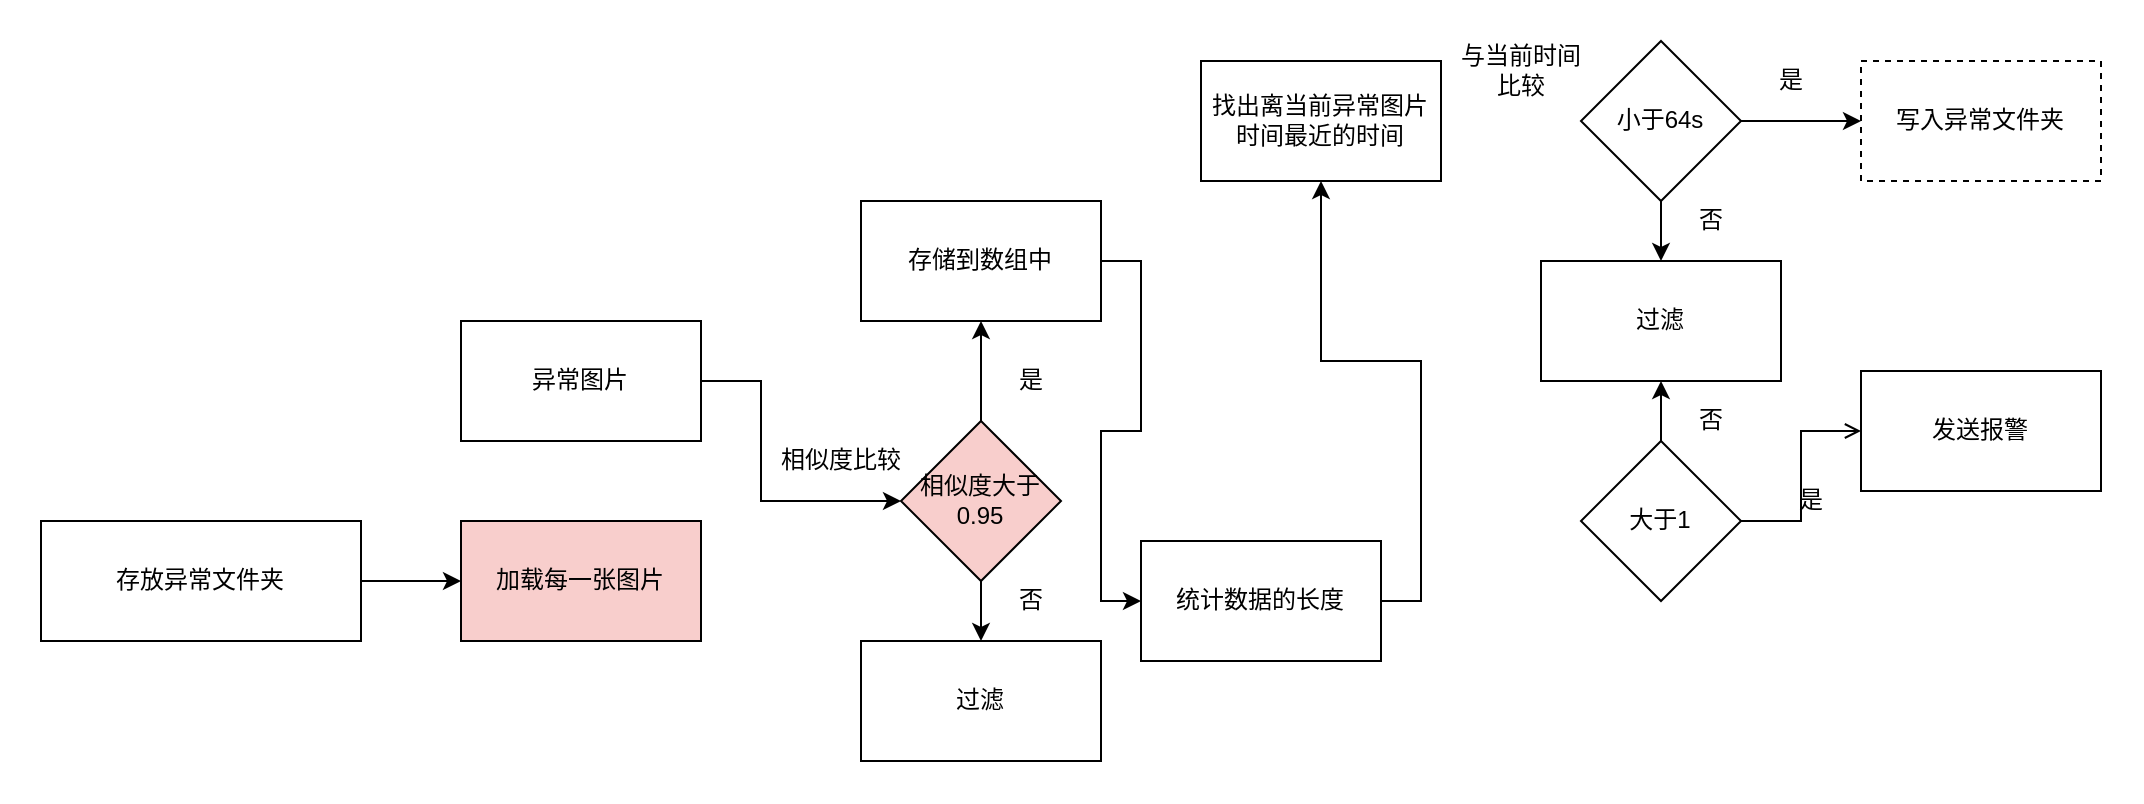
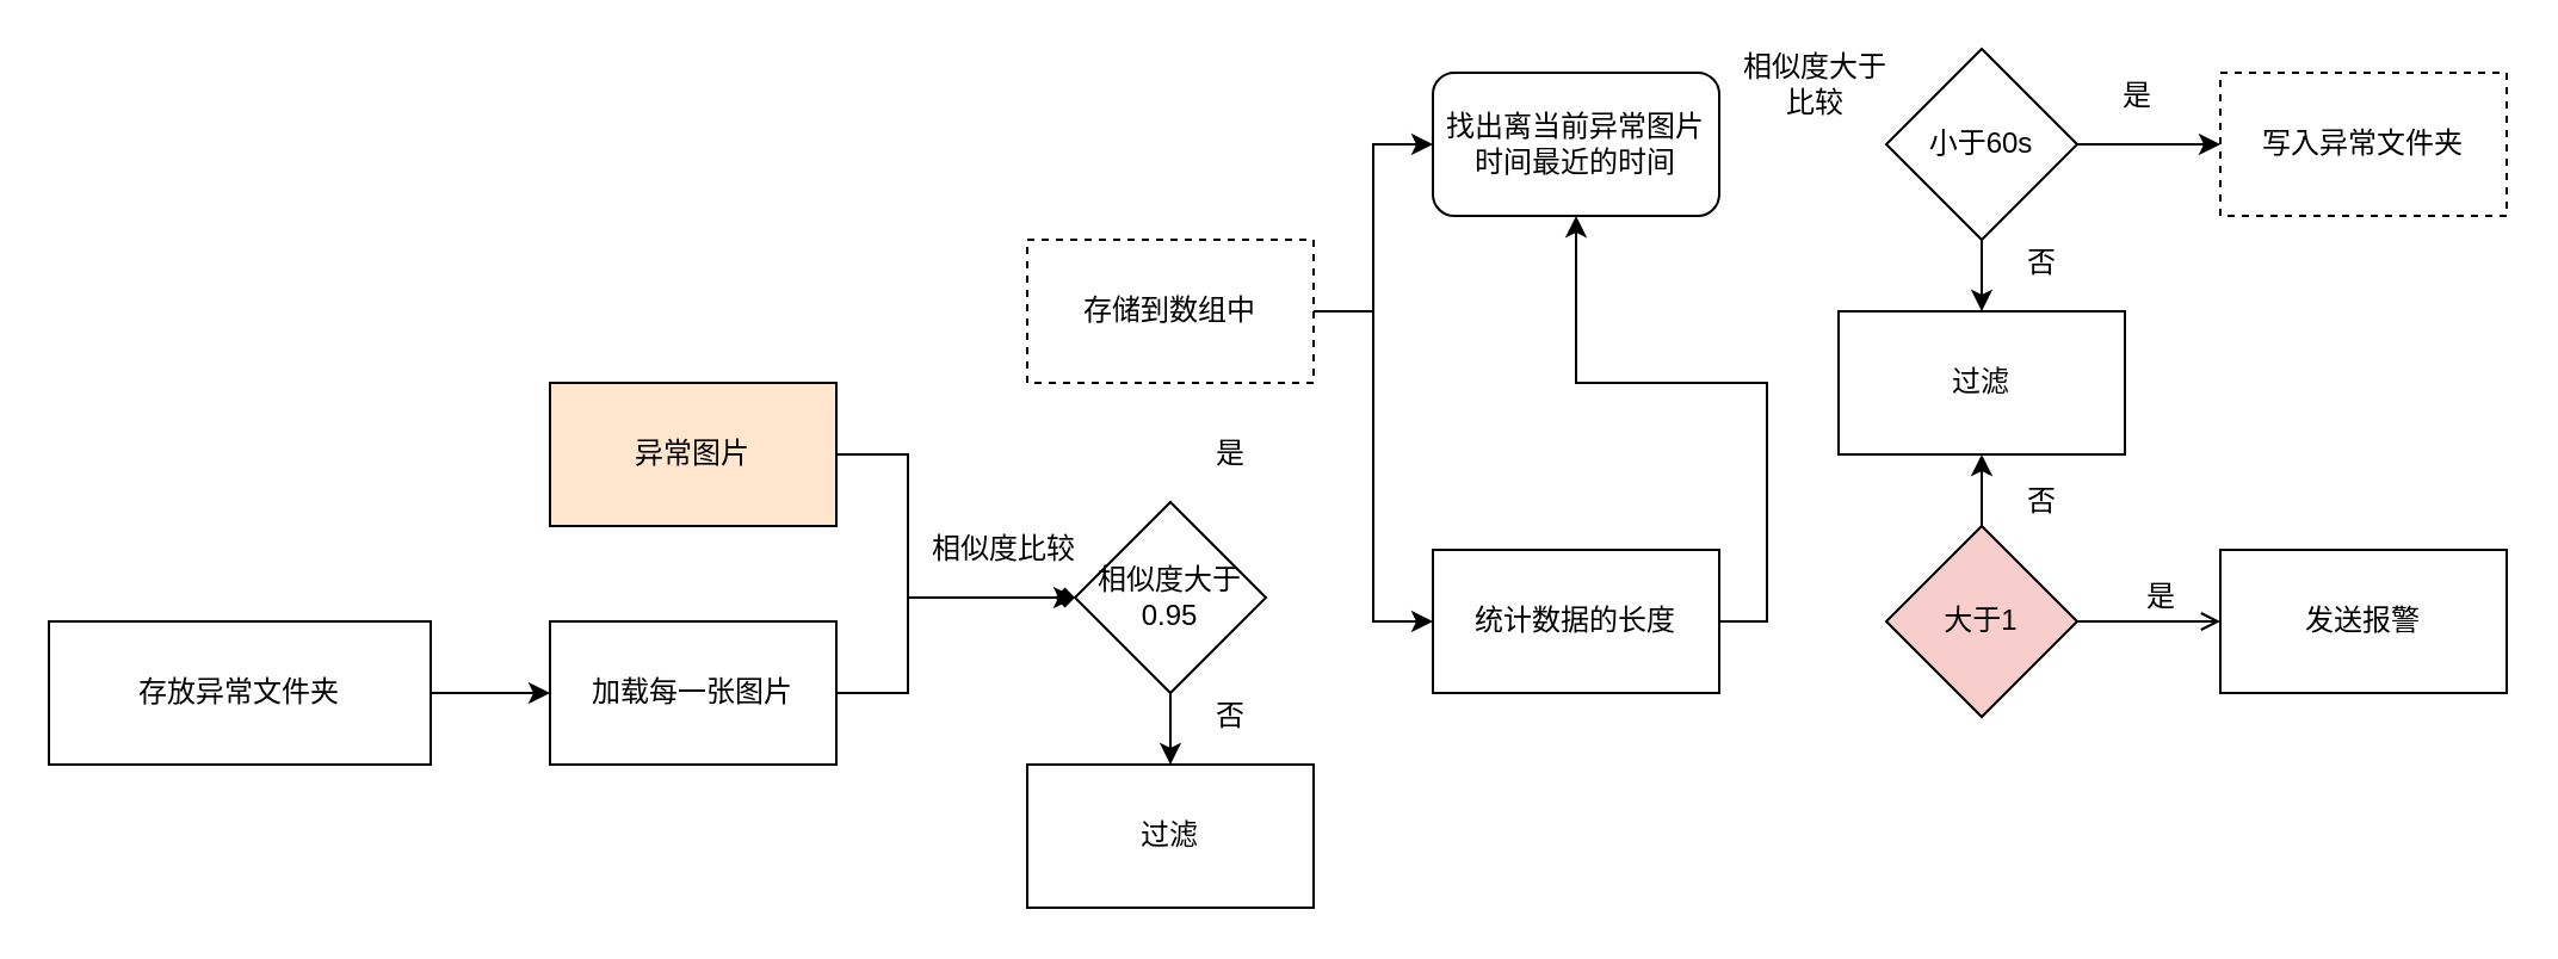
- <mxCell id="31" value="与当前时间&lt;br&gt;比较" style="text;html=1;resizable=0;autosize=1;align=center;verticalAlign=middle;points=[];fillColor=none;strokeColor=none;rounded=0;" vertex="1" parent="1"><mxGeometry x="720" y="20" width="80" height="30" as="geometry" /></mxCell>
+ <mxCell id="31" value="相似度大于&lt;br&gt;比较" style="text;html=1;resizable=0;autosize=1;align=center;verticalAlign=middle;points=[];fillColor=none;strokeColor=none;rounded=0;" vertex="1" parent="1"><mxGeometry x="720" y="20" width="80" height="30" as="geometry" /></mxCell>
- <mxCell id="19" value="找出离当前异常图片时间最近的时间" style="rounded=0;whiteSpace=wrap;html=1;" vertex="1" parent="1"><mxGeometry x="600" y="30" width="120" height="60" as="geometry" /></mxCell>
+ <mxCell id="19" value="找出离当前异常图片时间最近的时间" style="whiteSpace=wrap;html=1;rounded=1;" vertex="1" parent="1"><mxGeometry x="600" y="30" width="120" height="60" as="geometry" /></mxCell>
- <mxCell id="23" value="小于64s" style="rhombus;whiteSpace=wrap;html=1;" vertex="1" parent="1"><mxGeometry x="790" y="20" width="80" height="80" as="geometry" /></mxCell>
+ <mxCell id="23" value="小于60s" style="rhombus;whiteSpace=wrap;html=1;" vertex="1" parent="1"><mxGeometry x="790" y="20" width="80" height="80" as="geometry" /></mxCell>
+ <mxCell id="15" style="edgeStyle=orthogonalEdgeStyle;rounded=0;orthogonalLoop=1;jettySize=auto;html=1;exitX=1;exitY=0.5;exitDx=0;exitDy=0;entryX=0;entryY=0.5;entryDx=0;entryDy=0;" edge="1" parent="1" source="16" target="19"><mxGeometry relative="1" as="geometry" /></mxCell>
- <mxCell id="16" value="存储到数组中" style="rounded=0;whiteSpace=wrap;html=1;" vertex="1" parent="1"><mxGeometry x="430" y="100" width="120" height="60" as="geometry" /></mxCell>
+ <mxCell id="16" value="存储到数组中" style="rounded=0;whiteSpace=wrap;html=1;dashed=1;" vertex="1" parent="1"><mxGeometry x="430" y="100" width="120" height="60" as="geometry" /></mxCell>
- <mxCell id="7" style="edgeStyle=orthogonalEdgeStyle;rounded=0;orthogonalLoop=1;jettySize=auto;html=1;exitX=0.5;exitY=0;exitDx=0;exitDy=0;entryX=0.5;entryY=1;entryDx=0;entryDy=0;" edge="1" parent="1" source="8" target="16"><mxGeometry relative="1" as="geometry" /></mxCell>
- <mxCell id="3" value="异常图片" style="rounded=0;whiteSpace=wrap;html=1;" vertex="1" parent="1"><mxGeometry x="230" y="160" width="120" height="60" as="geometry" /></mxCell>
+ <mxCell id="3" value="异常图片" style="rounded=0;whiteSpace=wrap;html=1;fillColor=#ffe6cc;" vertex="1" parent="1"><mxGeometry x="230" y="160" width="120" height="60" as="geometry" /></mxCell>
- <mxCell id="2" style="edgeStyle=orthogonalEdgeStyle;rounded=0;orthogonalLoop=1;jettySize=auto;html=1;exitX=1;exitY=0.5;exitDx=0;exitDy=0;" edge="1" parent="1" source="3" target="8"><mxGeometry relative="1" as="geometry"><Array as="points"><mxPoint x="380" y="190" /><mxPoint x="380" y="250" /></Array></mxGeometry></mxCell>
+ <mxCell id="2" style="edgeStyle=orthogonalEdgeStyle;rounded=0;orthogonalLoop=1;jettySize=auto;html=1;exitX=1;exitY=0.5;exitDx=0;exitDy=0;endArrow=diamond;" edge="1" parent="1" source="3" target="8"><mxGeometry relative="1" as="geometry"><Array as="points"><mxPoint x="380" y="190" /><mxPoint x="380" y="250" /></Array></mxGeometry></mxCell>
- <mxCell id="33" value="发送报警" style="rounded=0;whiteSpace=wrap;html=1;" vertex="1" parent="1"><mxGeometry x="930" y="185" width="120" height="60" as="geometry" /></mxCell>
+ <mxCell id="33" value="发送报警" style="rounded=0;whiteSpace=wrap;html=1;" vertex="1" parent="1"><mxGeometry x="930" y="230" width="120" height="60" as="geometry" /></mxCell>
- <mxCell id="8" value="相似度大于0.95" style="rhombus;whiteSpace=wrap;html=1;fillColor=#f8cecc;" vertex="1" parent="1"><mxGeometry x="450" y="210" width="80" height="80" as="geometry" /></mxCell>
+ <mxCell id="8" value="相似度大于0.95" style="rhombus;whiteSpace=wrap;html=1;" vertex="1" parent="1"><mxGeometry x="450" y="210" width="80" height="80" as="geometry" /></mxCell>
- <mxCell id="30" value="大于1" style="rhombus;whiteSpace=wrap;html=1;" vertex="1" parent="1"><mxGeometry x="790" y="220" width="80" height="80" as="geometry" /></mxCell>
+ <mxCell id="30" value="大于1" style="rhombus;whiteSpace=wrap;html=1;fillColor=#f8cecc;" vertex="1" parent="1"><mxGeometry x="790" y="220" width="80" height="80" as="geometry" /></mxCell>
+ <mxCell id="9" style="edgeStyle=orthogonalEdgeStyle;rounded=0;orthogonalLoop=1;jettySize=auto;html=1;exitX=1;exitY=0.5;exitDx=0;exitDy=0;entryX=0;entryY=0.5;entryDx=0;entryDy=0;" edge="1" parent="1" source="10" target="8"><mxGeometry relative="1" as="geometry"><Array as="points"><mxPoint x="380" y="290" /><mxPoint x="380" y="250" /></Array></mxGeometry></mxCell>
- <mxCell id="10" value="加载每一张图片" style="rounded=0;whiteSpace=wrap;html=1;fillColor=#f8cecc;" vertex="1" parent="1"><mxGeometry x="230" y="260" width="120" height="60" as="geometry" /></mxCell>
+ <mxCell id="10" value="加载每一张图片" style="rounded=0;whiteSpace=wrap;html=1;" vertex="1" parent="1"><mxGeometry x="230" y="260" width="120" height="60" as="geometry" /></mxCell>
- <mxCell id="18" value="统计数据的长度" style="rounded=0;whiteSpace=wrap;html=1;" vertex="1" parent="1"><mxGeometry x="570" y="270" width="120" height="60" as="geometry" /></mxCell>
+ <mxCell id="18" value="统计数据的长度" style="rounded=0;whiteSpace=wrap;html=1;" vertex="1" parent="1"><mxGeometry x="600" y="230" width="120" height="60" as="geometry" /></mxCell>
